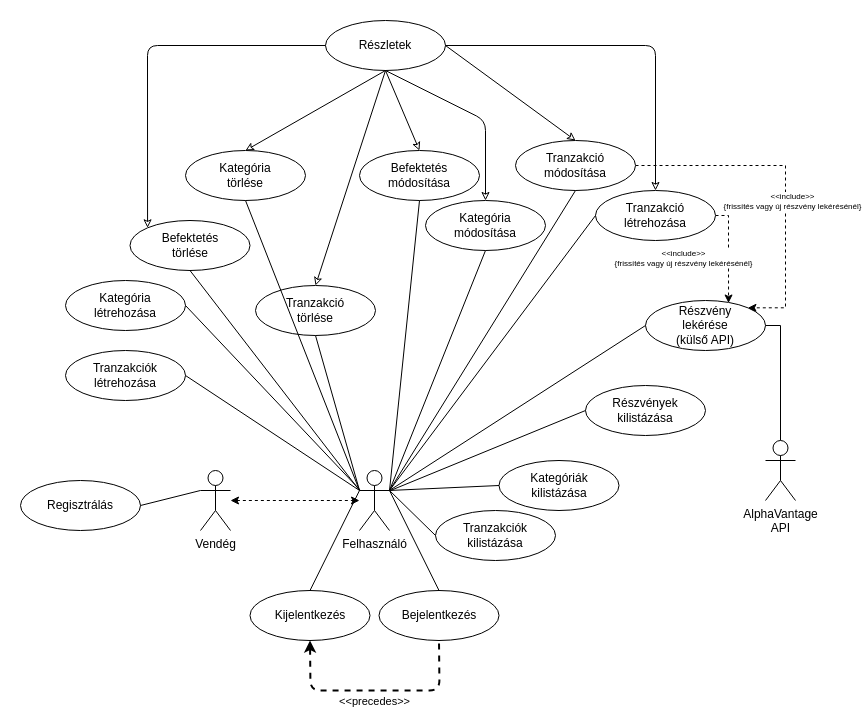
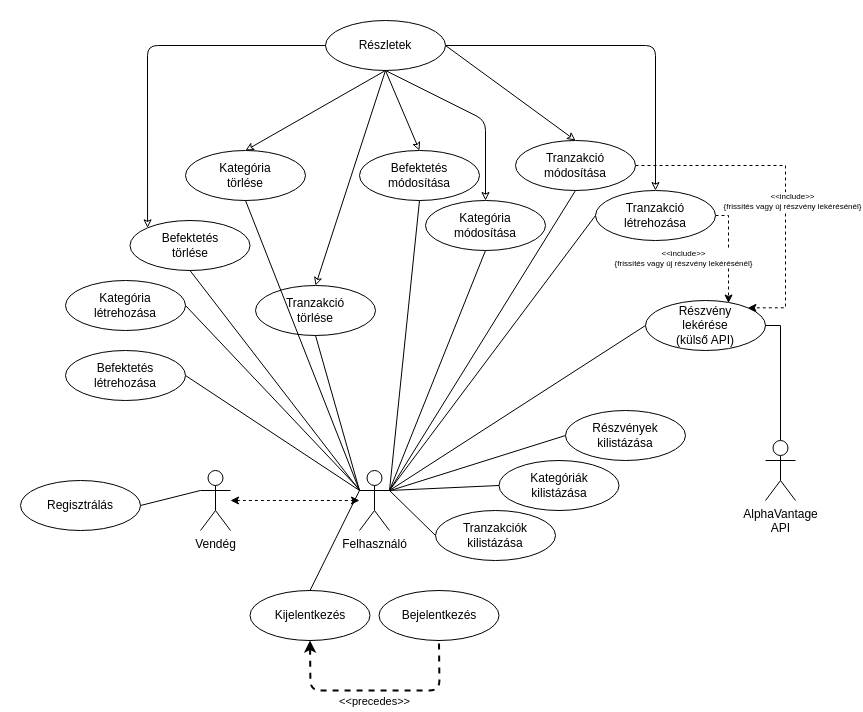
- <mxCell id="21" value="Tranzakciók&lt;br&gt;létrehozása" style="ellipse;whiteSpace=wrap;html=1;" vertex="1" parent="1"><mxGeometry x="65" y="350" width="120" height="50" as="geometry" /></mxCell>
+ <mxCell id="21" value="Befektetés&lt;br&gt;létrehozása" style="ellipse;whiteSpace=wrap;html=1;" vertex="1" parent="1"><mxGeometry x="65" y="350" width="120" height="50" as="geometry" /></mxCell>
- <mxCell id="10" value="Részvények&lt;br&gt;kilistázása" style="ellipse;whiteSpace=wrap;html=1;" vertex="1" parent="1"><mxGeometry x="585" y="385" width="120" height="50" as="geometry" /></mxCell>
+ <mxCell id="10" value="Részvények&lt;br&gt;kilistázása" style="ellipse;whiteSpace=wrap;html=1;" vertex="1" parent="1"><mxGeometry x="565" y="410" width="120" height="50" as="geometry" /></mxCell>
- <mxCell id="28" value="" style="endArrow=none;html=1;endFill=0;exitX=0.5;exitY=0;exitDx=0;exitDy=0;entryX=1;entryY=0.333;entryDx=0;entryDy=0;entryPerimeter=0;" edge="1" parent="1" source="6" target="2"><mxGeometry width="50" height="50" relative="1" as="geometry"><mxPoint x="454" y="560" as="sourcePoint" /><mxPoint x="495" y="475" as="targetPoint" /></mxGeometry></mxCell>
